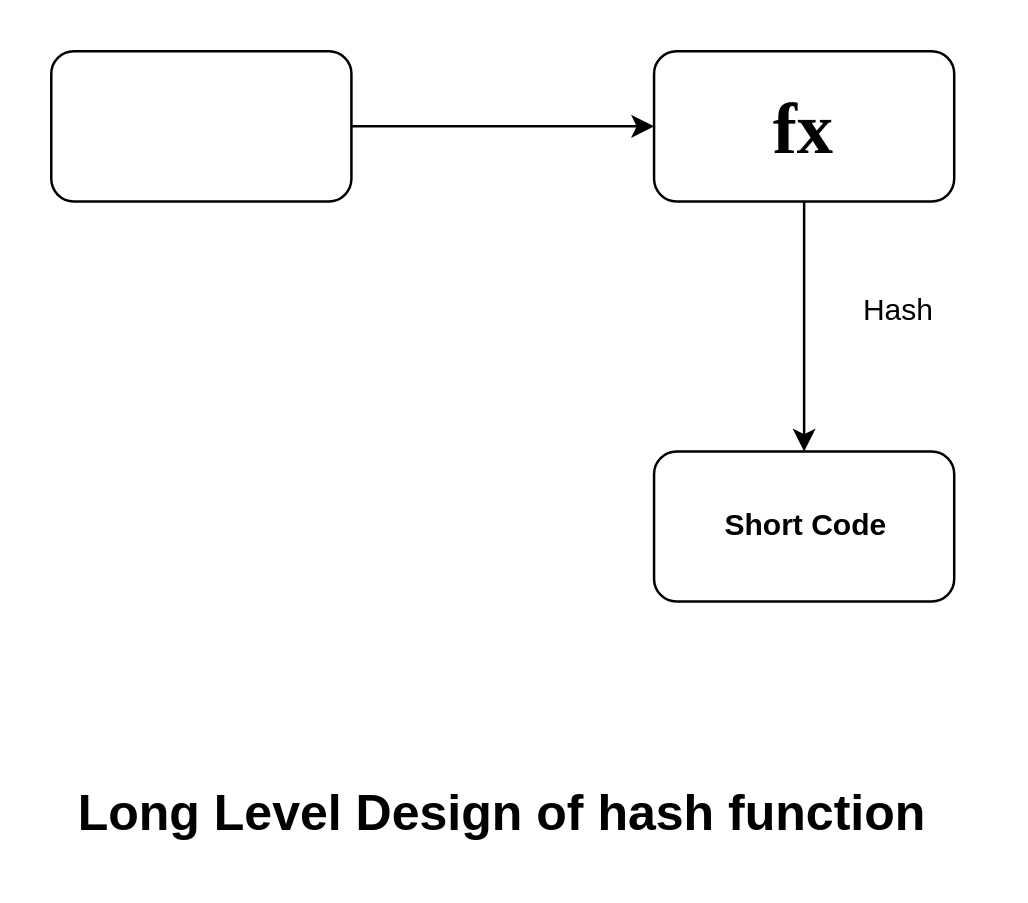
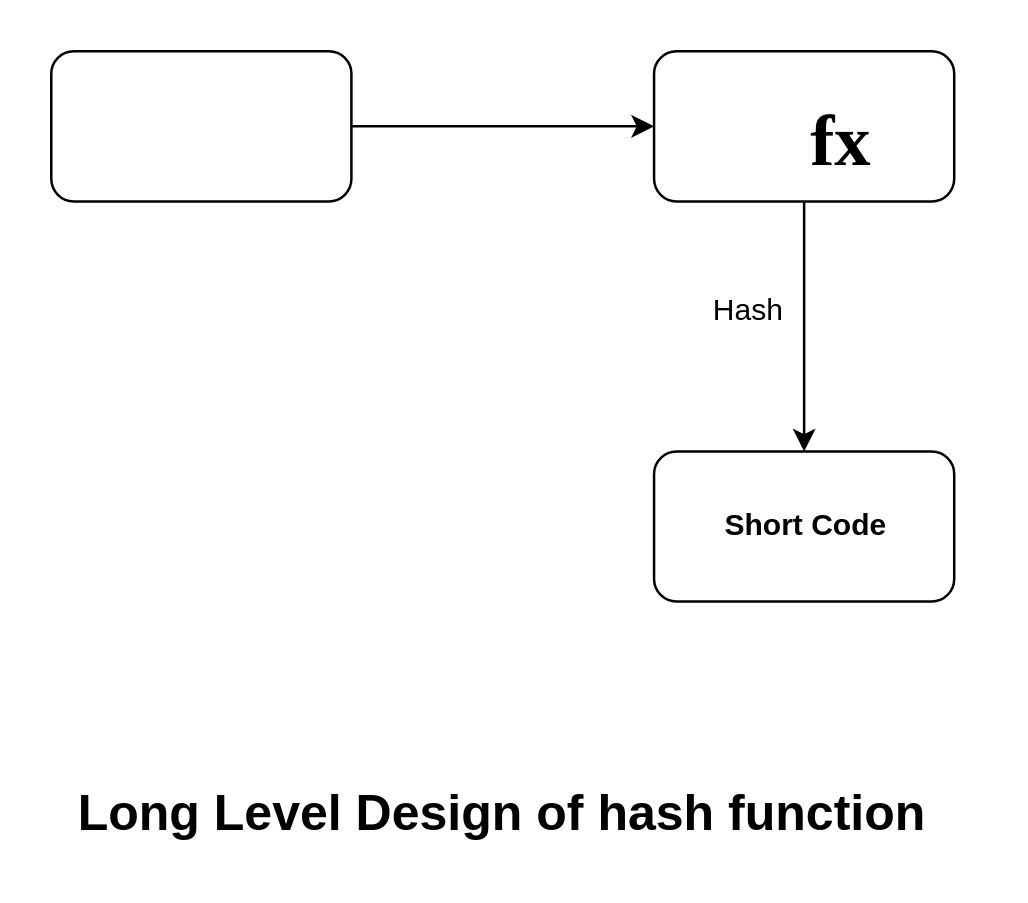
- <mxCell id="5" value="fx" style="text;html=1;align=center;verticalAlign=middle;whiteSpace=wrap;rounded=0;fontFamily=Garamond;fontStyle=1;fontSize=29;" vertex="1" parent="1"><mxGeometry x="291" y="36" width="60" height="30" as="geometry" /></mxCell>
+ <mxCell id="5" value="fx" style="text;html=1;align=center;verticalAlign=middle;whiteSpace=wrap;rounded=0;fontFamily=Garamond;fontStyle=1;fontSize=29;" vertex="1" parent="1"><mxGeometry x="306" y="41" width="60" height="30" as="geometry" /></mxCell>
- <mxCell id="10" value="Hash" style="text;html=1;align=center;verticalAlign=middle;whiteSpace=wrap;rounded=0;" vertex="1" parent="1"><mxGeometry x="329" y="109" width="60" height="30" as="geometry" /></mxCell>
+ <mxCell id="10" value="Hash" style="text;html=1;align=center;verticalAlign=middle;whiteSpace=wrap;rounded=0;" vertex="1" parent="1"><mxGeometry x="269" y="109" width="60" height="30" as="geometry" /></mxCell>
